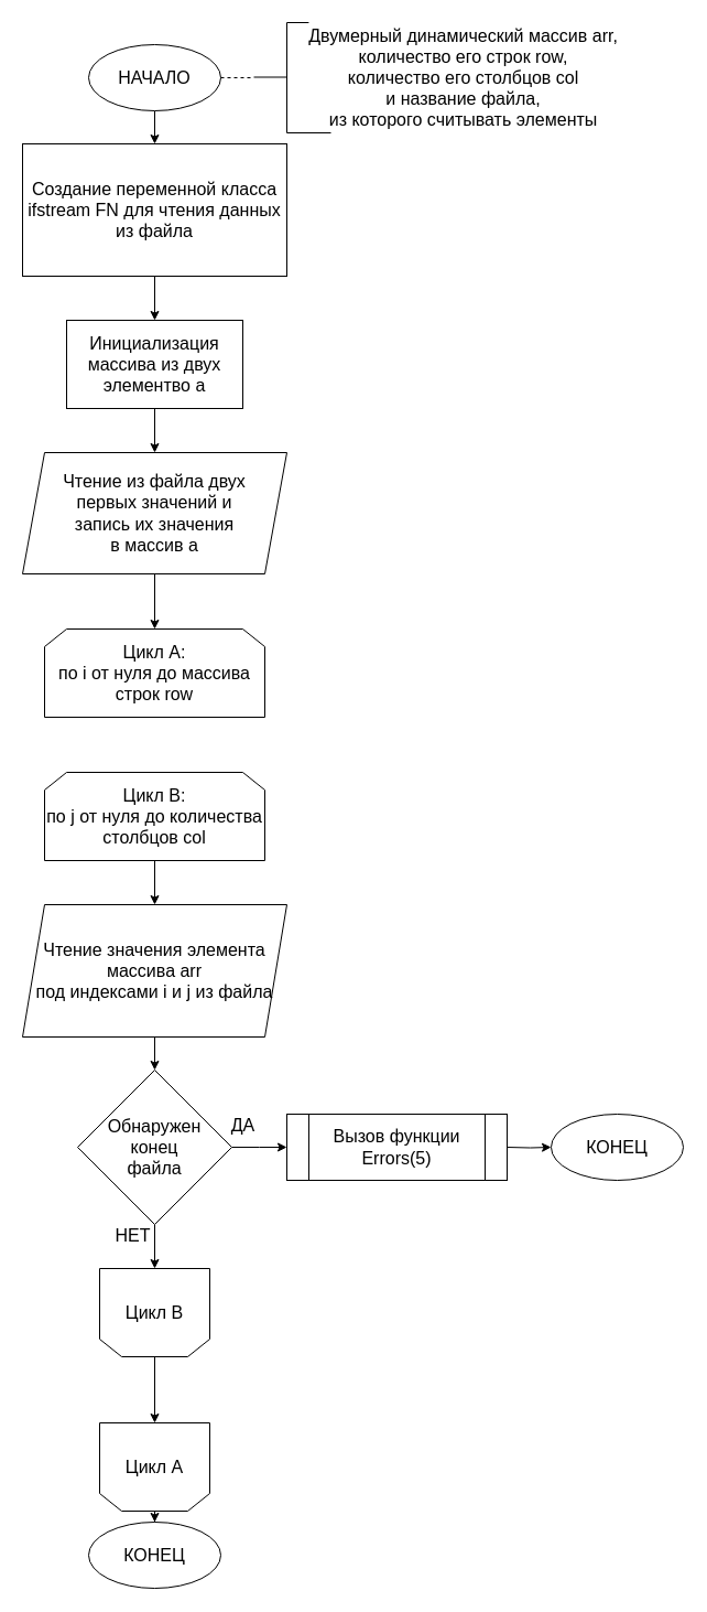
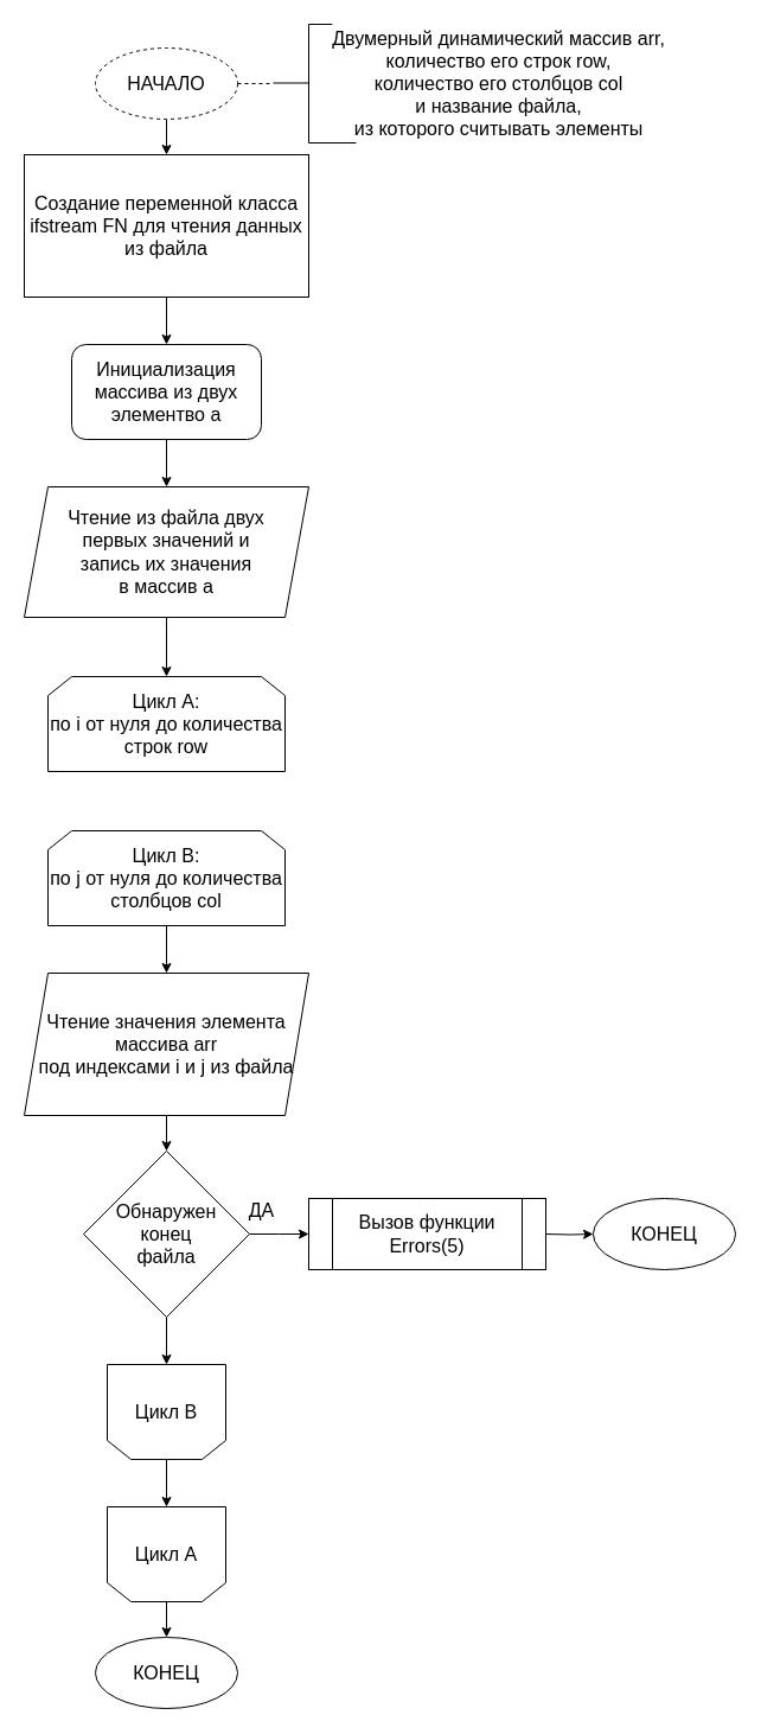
- <mxCell id="3" value="&lt;font style=&quot;font-size: 16px&quot;&gt;НАЧАЛО&lt;/font&gt;" style="ellipse;whiteSpace=wrap;html=1;" parent="1" vertex="1"><mxGeometry x="80" y="40" width="120" height="60" as="geometry" /></mxCell>
+ <mxCell id="3" value="&lt;font style=&quot;font-size: 16px&quot;&gt;НАЧАЛО&lt;/font&gt;" style="ellipse;whiteSpace=wrap;html=1;dashed=1;" parent="1" vertex="1"><mxGeometry x="80" y="40" width="120" height="60" as="geometry" /></mxCell>
- <mxCell id="7" value="Инициализация массива из двух элементво a" style="whiteSpace=wrap;html=1;fontSize=16;rounded=0;" parent="1" vertex="1"><mxGeometry x="60" y="290" width="160" height="80" as="geometry" /></mxCell>
+ <mxCell id="7" value="Инициализация массива из двух элементво a" style="whiteSpace=wrap;html=1;fontSize=16;rounded=1;" parent="1" vertex="1"><mxGeometry x="60" y="290" width="160" height="80" as="geometry" /></mxCell>
- <mxCell id="10" value="Цикл А:&lt;br&gt;по i от нуля до массива строк row" style="shape=loopLimit;whiteSpace=wrap;html=1;fontSize=16;" parent="1" vertex="1"><mxGeometry x="40" y="570" width="200" height="80" as="geometry" /></mxCell>
+ <mxCell id="10" value="Цикл А:&lt;br&gt;по i от нуля до количества строк row" style="shape=loopLimit;whiteSpace=wrap;html=1;fontSize=16;" parent="1" vertex="1"><mxGeometry x="40" y="570" width="200" height="80" as="geometry" /></mxCell>
- <mxCell id="25" value="НЕТ" style="text;html=1;align=center;verticalAlign=middle;resizable=0;points=[];autosize=1;strokeColor=none;fillColor=none;fontSize=16;" parent="1" vertex="1"><mxGeometry x="95" y="1110" width="50" height="20" as="geometry" /></mxCell>
- <mxCell id="23" value="Цикл А" style="shape=loopLimit;whiteSpace=wrap;html=1;fontSize=16;direction=west;" parent="1" vertex="1"><mxGeometry x="90" y="1290" width="100" height="80" as="geometry" /></mxCell>
+ <mxCell id="23" value="Цикл А" style="shape=loopLimit;whiteSpace=wrap;html=1;fontSize=16;direction=west;" parent="1" vertex="1"><mxGeometry x="90" y="1270" width="100" height="80" as="geometry" /></mxCell>
